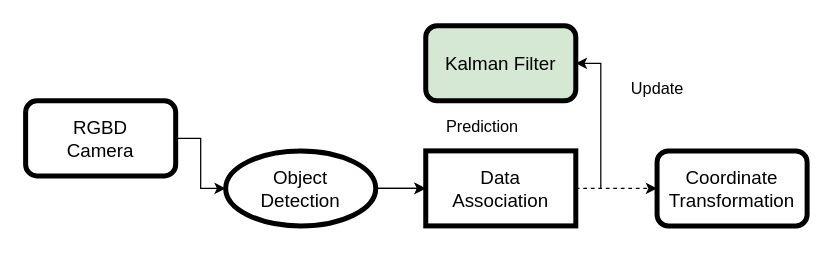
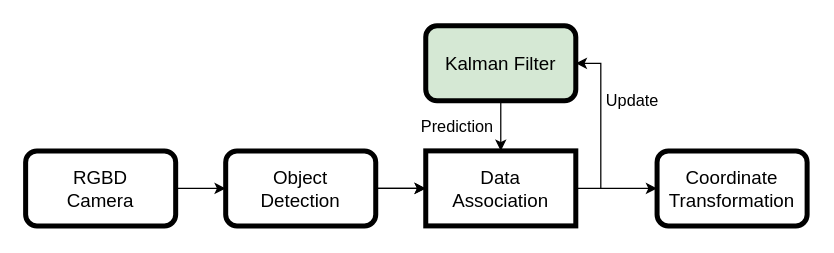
- <mxCell id="14" value="&lt;font style=&quot;font-size: 13px&quot;&gt;Update&lt;/font&gt;" style="text;html=1;align=center;verticalAlign=middle;resizable=0;points=[];autosize=1;strokeWidth=3;" vertex="1" parent="1"><mxGeometry x="495" y="60" width="60" height="20" as="geometry" /></mxCell>
+ <mxCell id="14" value="&lt;font style=&quot;font-size: 13px&quot;&gt;Update&lt;/font&gt;" style="text;html=1;align=center;verticalAlign=middle;resizable=0;points=[];autosize=1;strokeWidth=3;" vertex="1" parent="1"><mxGeometry x="475" y="70" width="60" height="20" as="geometry" /></mxCell>
+ <mxCell id="7" style="edgeStyle=orthogonalEdgeStyle;rounded=0;orthogonalLoop=1;jettySize=auto;html=1;exitX=0.5;exitY=1;exitDx=0;exitDy=0;entryX=0.5;entryY=0;entryDx=0;entryDy=0;" edge="1" parent="1" source="8" target="11"><mxGeometry relative="1" as="geometry" /></mxCell>
- <mxCell id="13" value="&lt;font style=&quot;font-size: 13px&quot;&gt;Prediction&lt;/font&gt;" style="text;html=1;align=center;verticalAlign=middle;resizable=0;points=[];autosize=1;" vertex="1" parent="1"><mxGeometry x="350" y="90" width="70" height="20" as="geometry" /></mxCell>
+ <mxCell id="13" value="&lt;font style=&quot;font-size: 13px&quot;&gt;Prediction&lt;/font&gt;" style="text;html=1;align=center;verticalAlign=middle;resizable=0;points=[];autosize=1;" vertex="1" parent="1"><mxGeometry x="330" y="90" width="70" height="20" as="geometry" /></mxCell>
- <mxCell id="3" value="&lt;font style=&quot;font-size: 15px&quot;&gt;RGBD&lt;br&gt;Camera&lt;/font&gt;" style="rounded=1;whiteSpace=wrap;html=1;strokeWidth=4;" vertex="1" parent="1"><mxGeometry x="20" y="80" width="120" height="60" as="geometry" /></mxCell>
+ <mxCell id="3" value="&lt;font style=&quot;font-size: 15px&quot;&gt;RGBD&lt;br&gt;Camera&lt;/font&gt;" style="rounded=1;whiteSpace=wrap;html=1;strokeWidth=4;" vertex="1" parent="1"><mxGeometry x="20" y="120" width="120" height="60" as="geometry" /></mxCell>
- <mxCell id="6" value="&lt;font style=&quot;font-size: 15px&quot;&gt;Object&lt;br&gt;Detection&lt;/font&gt;" style="ellipse;whiteSpace=wrap;html=1;strokeWidth=4;" vertex="1" parent="1"><mxGeometry x="180" y="120" width="120" height="60" as="geometry" /></mxCell>
+ <mxCell id="6" value="&lt;font style=&quot;font-size: 15px&quot;&gt;Object&lt;br&gt;Detection&lt;/font&gt;" style="rounded=1;whiteSpace=wrap;html=1;strokeWidth=4;" vertex="1" parent="1"><mxGeometry x="180" y="120" width="120" height="60" as="geometry" /></mxCell>
- <mxCell id="9" value="" style="edgeStyle=orthogonalEdgeStyle;rounded=0;orthogonalLoop=1;jettySize=auto;html=1;dashed=1;" edge="1" parent="1" source="11" target="12"><mxGeometry relative="1" as="geometry" /></mxCell>
+ <mxCell id="9" value="" style="edgeStyle=orthogonalEdgeStyle;rounded=0;orthogonalLoop=1;jettySize=auto;html=1;" edge="1" parent="1" source="11" target="12"><mxGeometry relative="1" as="geometry" /></mxCell>
